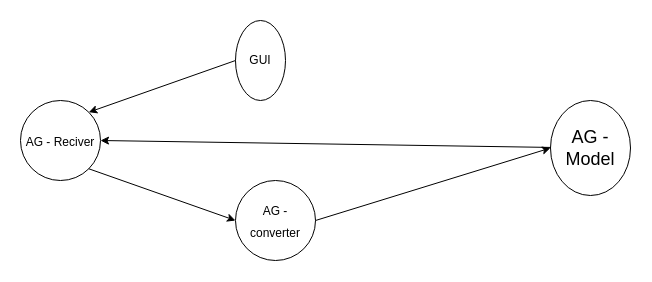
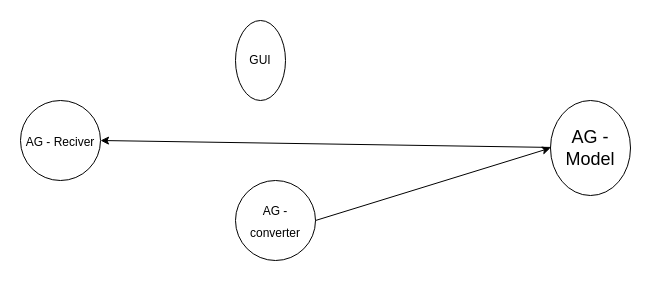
- <mxCell id="8" value="" style="endArrow=classic;html=1;rounded=0;fontSize=12;exitX=0;exitY=0.5;exitDx=0;exitDy=0;entryX=1;entryY=0;entryDx=0;entryDy=0;" parent="1" source="2" target="3" edge="1"><mxGeometry width="50" height="50" relative="1" as="geometry"><mxPoint x="290" y="400" as="sourcePoint" /><mxPoint x="340" y="350" as="targetPoint" /></mxGeometry></mxCell>
- <mxCell id="6" value="" style="endArrow=classic;html=1;rounded=0;fontSize=12;exitX=1;exitY=1;exitDx=0;exitDy=0;entryX=0;entryY=0.5;entryDx=0;entryDy=0;" parent="1" source="3" target="4" edge="1"><mxGeometry width="50" height="50" relative="1" as="geometry"><mxPoint x="290" y="400" as="sourcePoint" /><mxPoint x="340" y="350" as="targetPoint" /></mxGeometry></mxCell>
